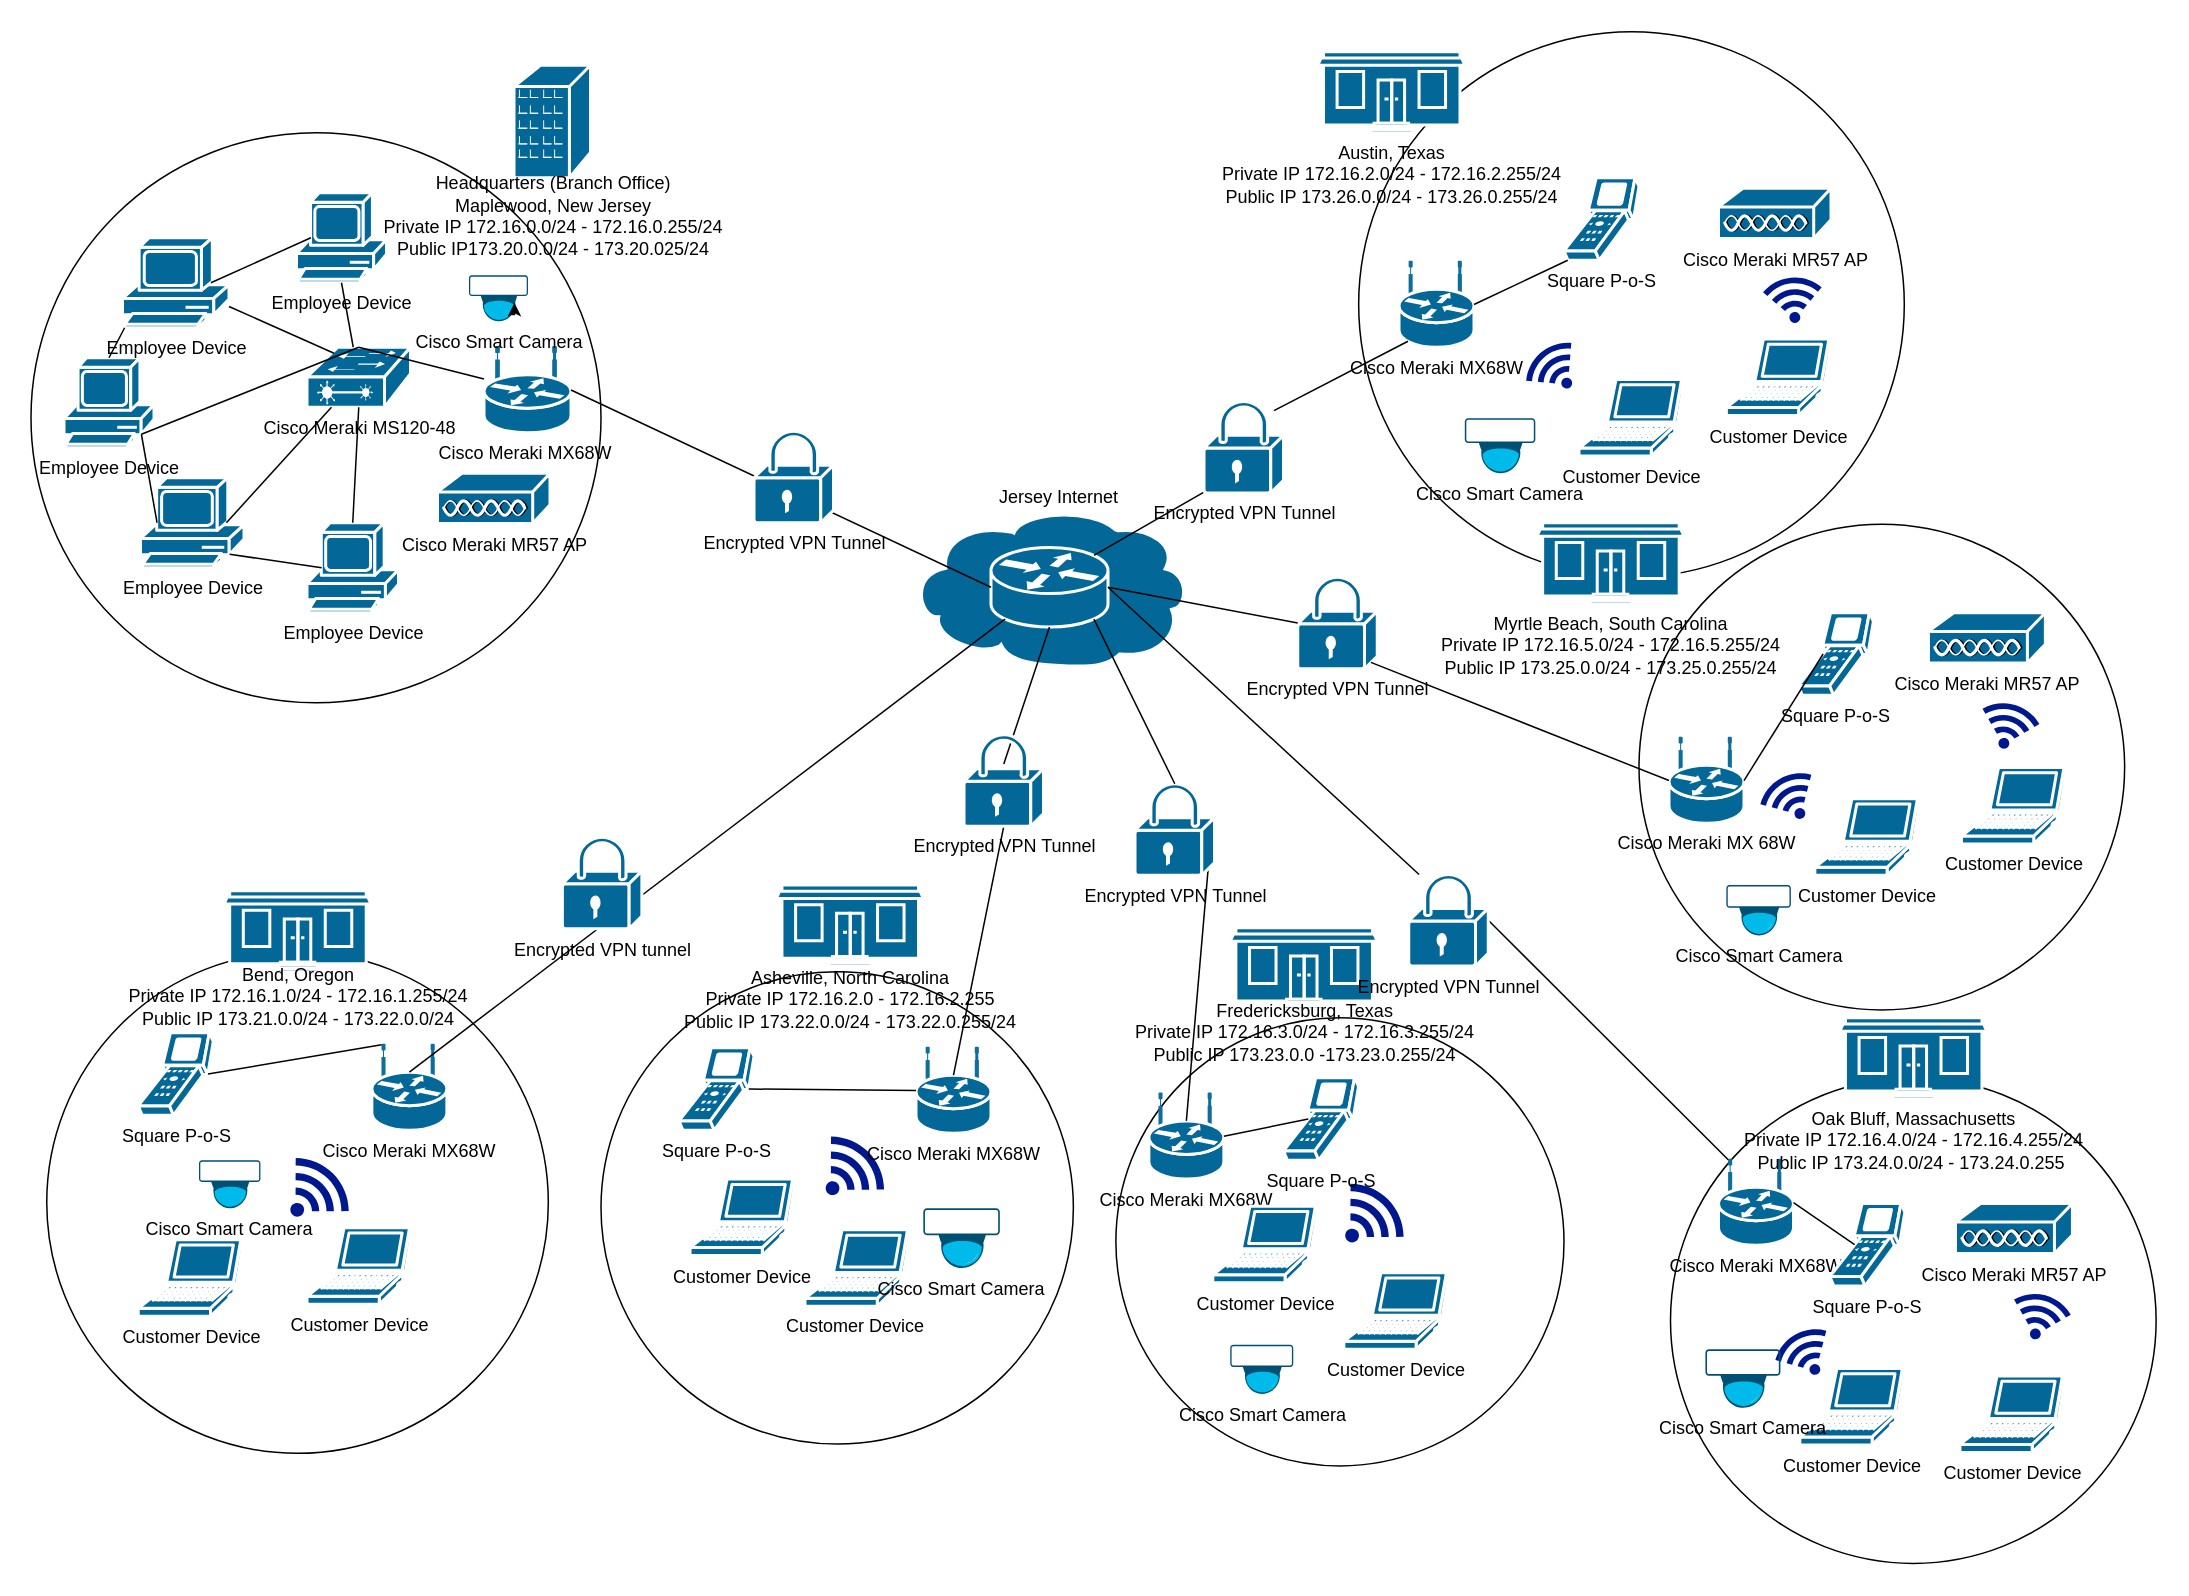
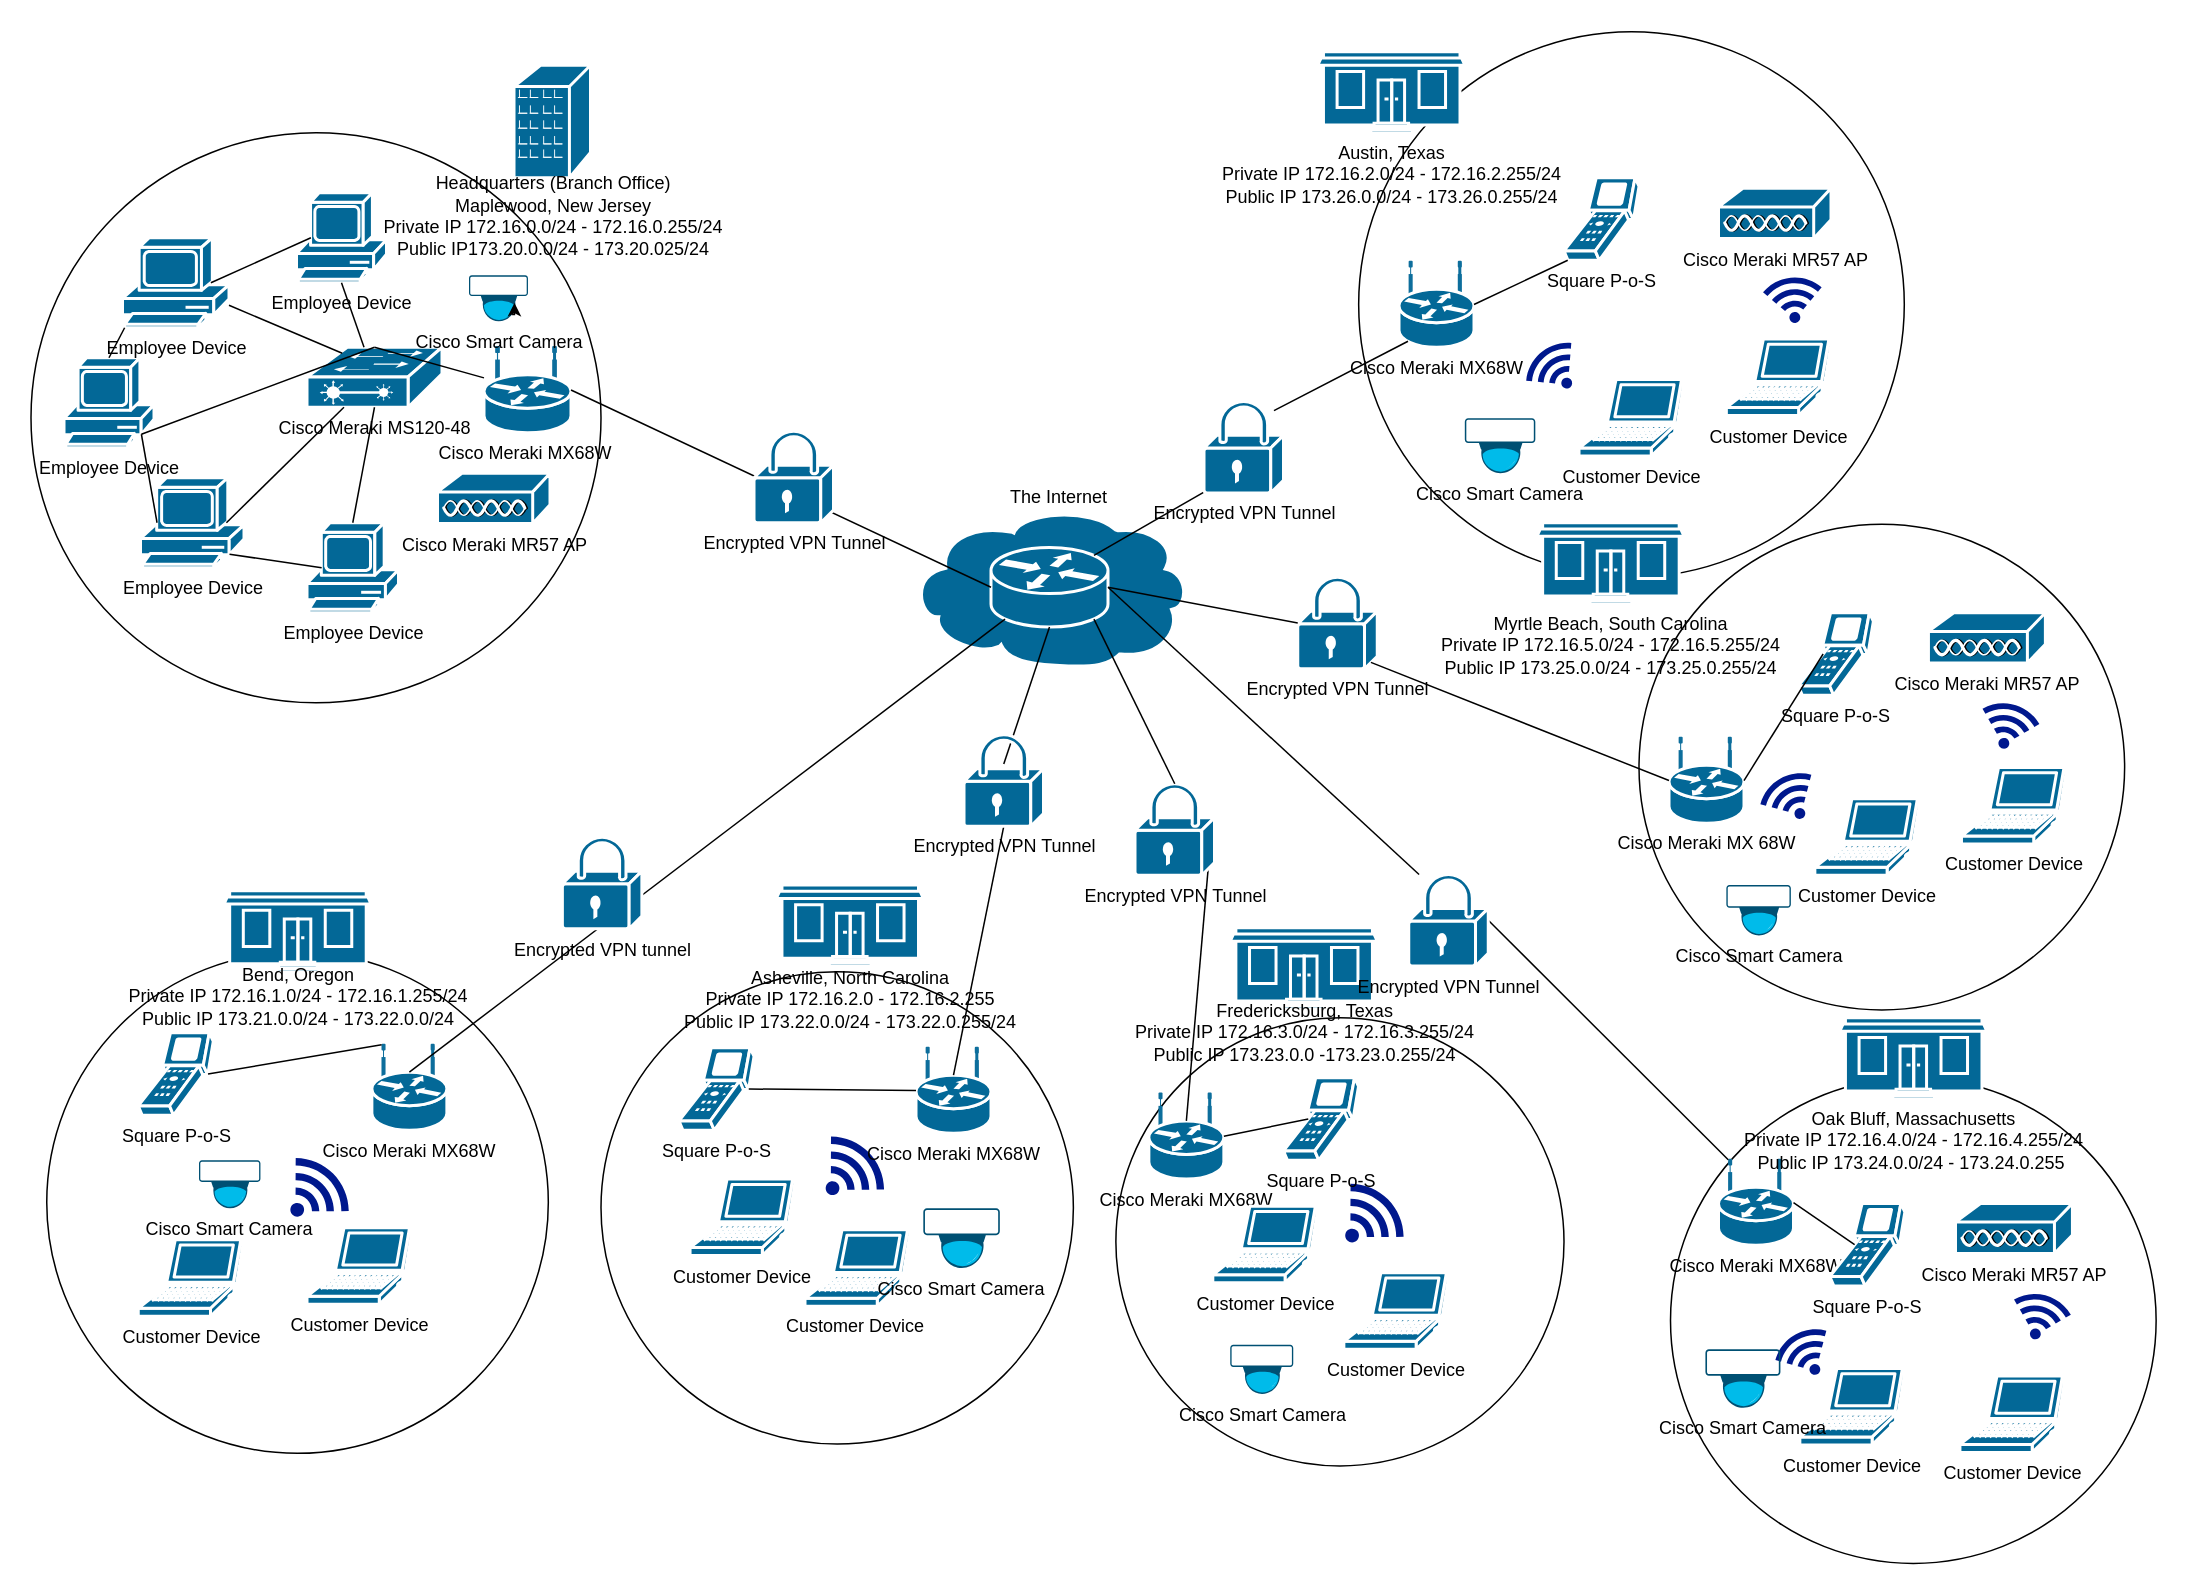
- <mxCell id="14" value="Cisco Meraki MS120-48" style="shape=mxgraph.cisco.switches.layer_2_remote_switch;sketch=0;html=1;pointerEvents=1;dashed=0;fillColor=#036897;strokeColor=#ffffff;strokeWidth=2;verticalLabelPosition=bottom;verticalAlign=top;align=center;outlineConnect=0;" parent="1" vertex="1"><mxGeometry x="204" y="231" width="69" height="40" as="geometry" /></mxCell>
+ <mxCell id="14" value="Cisco Meraki MS120-48" style="shape=mxgraph.cisco.switches.layer_2_remote_switch;sketch=0;html=1;pointerEvents=1;dashed=0;fillColor=#036897;strokeColor=#ffffff;strokeWidth=2;verticalLabelPosition=bottom;verticalAlign=top;align=center;outlineConnect=0;" parent="1" vertex="1"><mxGeometry x="204" y="231" width="90" height="40" as="geometry" /></mxCell>
- <mxCell id="44" value="Jersey Internet&lt;div&gt;&lt;br&gt;&lt;/div&gt;" style="text;html=1;align=center;verticalAlign=middle;resizable=0;points=[];autosize=1;strokeColor=none;fillColor=none;" parent="1" vertex="1"><mxGeometry x="660" y="318" width="90" height="40" as="geometry" /></mxCell>
+ <mxCell id="44" value="The Internet&lt;div&gt;&lt;br&gt;&lt;/div&gt;" style="text;html=1;align=center;verticalAlign=middle;resizable=0;points=[];autosize=1;strokeColor=none;fillColor=none;" parent="1" vertex="1"><mxGeometry x="660" y="318" width="90" height="40" as="geometry" /></mxCell>
